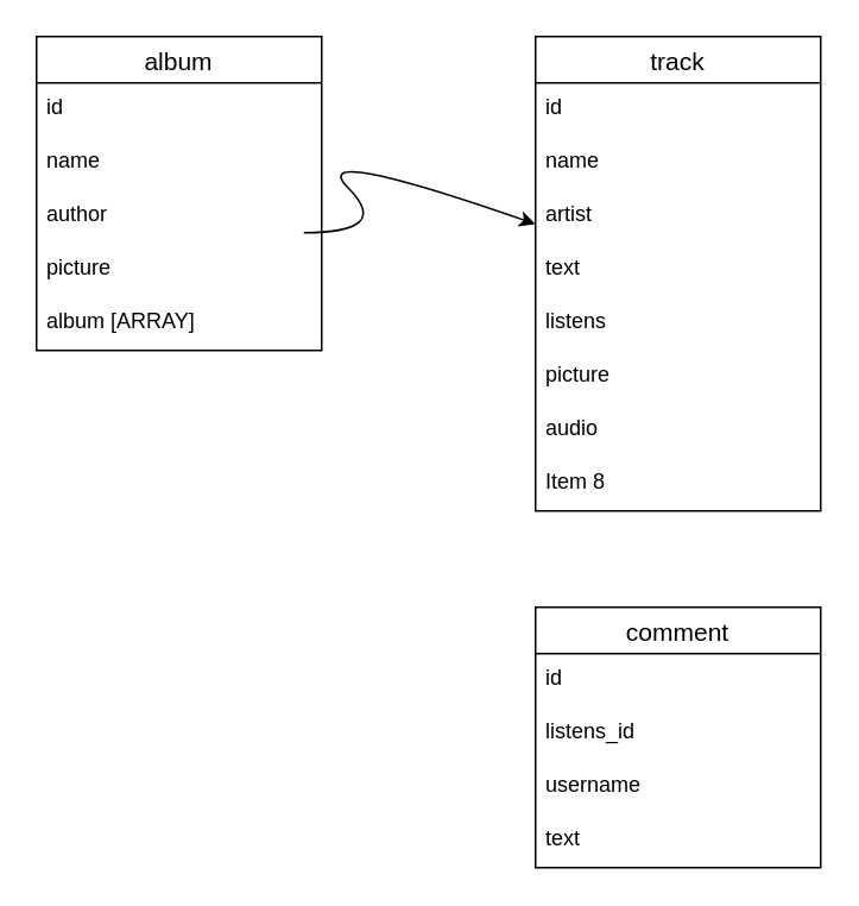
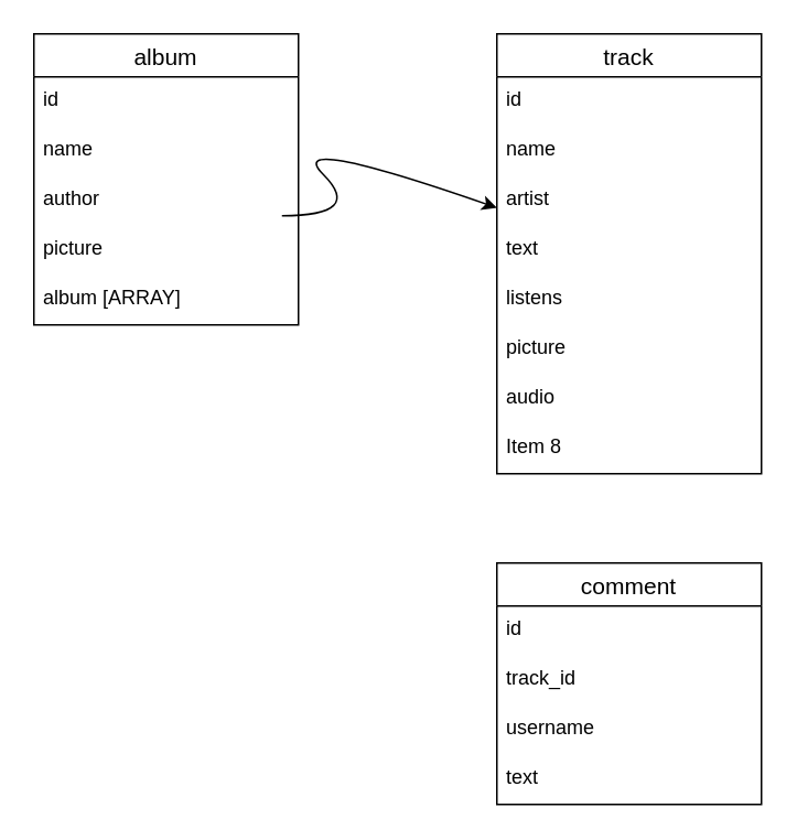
- <mxCell id="20" value="listens_id" style="text;strokeColor=none;fillColor=none;spacingLeft=4;spacingRight=4;overflow=hidden;rotatable=0;points=[[0,0.5],[1,0.5]];portConstraint=eastwest;fontSize=12;" vertex="1" parent="18"><mxGeometry y="56" width="160" height="30" as="geometry" /></mxCell>
+ <mxCell id="20" value="track_id" style="text;strokeColor=none;fillColor=none;spacingLeft=4;spacingRight=4;overflow=hidden;rotatable=0;points=[[0,0.5],[1,0.5]];portConstraint=eastwest;fontSize=12;" vertex="1" parent="18"><mxGeometry y="56" width="160" height="30" as="geometry" /></mxCell>
